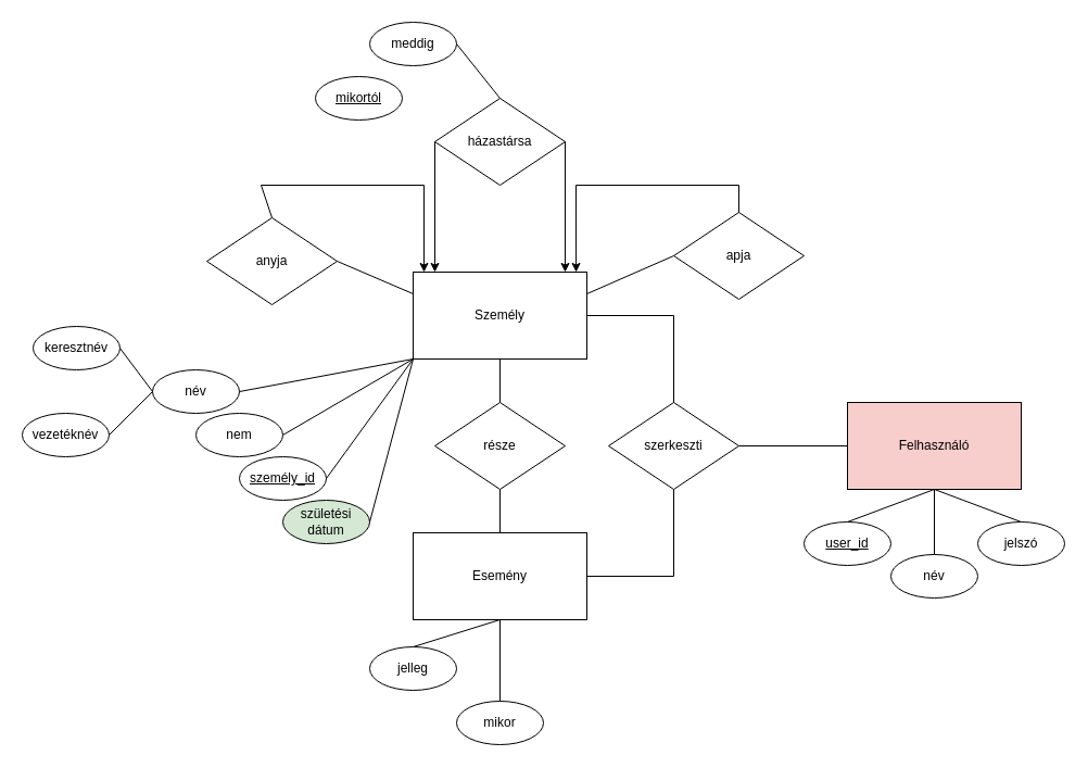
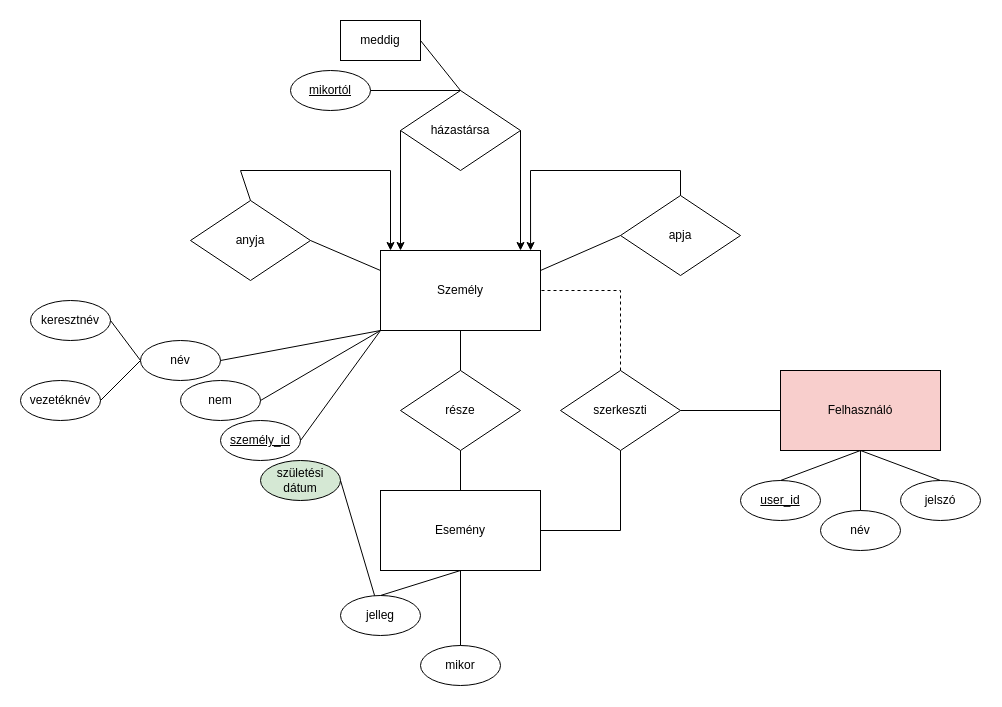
- <mxCell id="25" value="meddig" style="ellipse;whiteSpace=wrap;html=1;" vertex="1" parent="1"><mxGeometry x="340" y="20" width="80" height="40" as="geometry" /></mxCell>
+ <mxCell id="25" value="meddig" style="whiteSpace=wrap;html=1;rounded=0;" vertex="1" parent="1"><mxGeometry x="340" y="20" width="80" height="40" as="geometry" /></mxCell>
+ <mxCell id="26" value="" style="endArrow=none;html=1;rounded=0;entryX=0.5;entryY=0;entryDx=0;entryDy=0;exitX=1;exitY=0.5;exitDx=0;exitDy=0;" edge="1" parent="1" source="24" target="21"><mxGeometry width="50" height="50" relative="1" as="geometry"><mxPoint x="410" y="220" as="sourcePoint" /><mxPoint x="460" y="170" as="targetPoint" /></mxGeometry></mxCell>
- <mxCell id="45" value="" style="endArrow=none;html=1;rounded=0;entryX=1;entryY=0.5;entryDx=0;entryDy=0;exitX=0.5;exitY=0;exitDx=0;exitDy=0;" edge="1" parent="1" source="43" target="2"><mxGeometry width="50" height="50" relative="1" as="geometry"><mxPoint x="750" y="420" as="sourcePoint" /><mxPoint x="790" y="420" as="targetPoint" /><Array as="points"><mxPoint x="620" y="370" /><mxPoint x="620" y="290" /></Array></mxGeometry></mxCell>
+ <mxCell id="45" value="" style="endArrow=none;html=1;rounded=0;entryX=1;entryY=0.5;entryDx=0;entryDy=0;exitX=0.5;exitY=0;exitDx=0;exitDy=0;dashed=1;" edge="1" parent="1" source="43" target="2"><mxGeometry width="50" height="50" relative="1" as="geometry"><mxPoint x="750" y="420" as="sourcePoint" /><mxPoint x="790" y="420" as="targetPoint" /><Array as="points"><mxPoint x="620" y="370" /><mxPoint x="620" y="290" /></Array></mxGeometry></mxCell>
- <mxCell id="14" value="" style="endArrow=none;html=1;rounded=0;entryX=0;entryY=1;entryDx=0;entryDy=0;exitX=1;exitY=0.5;exitDx=0;exitDy=0;" edge="1" parent="1" source="10" target="2"><mxGeometry width="50" height="50" relative="1" as="geometry"><mxPoint x="270" y="450" as="sourcePoint" /><mxPoint x="410" y="330" as="targetPoint" /></mxGeometry></mxCell>
+ <mxCell id="14" value="" style="endArrow=none;html=1;rounded=0;exitX=1;exitY=0.5;exitDx=0;exitDy=0;" edge="1" parent="1" source="10" target="30"><mxGeometry width="50" height="50" relative="1" as="geometry"><mxPoint x="270" y="450" as="sourcePoint" /><mxPoint x="410" y="330" as="targetPoint" /></mxGeometry></mxCell>
